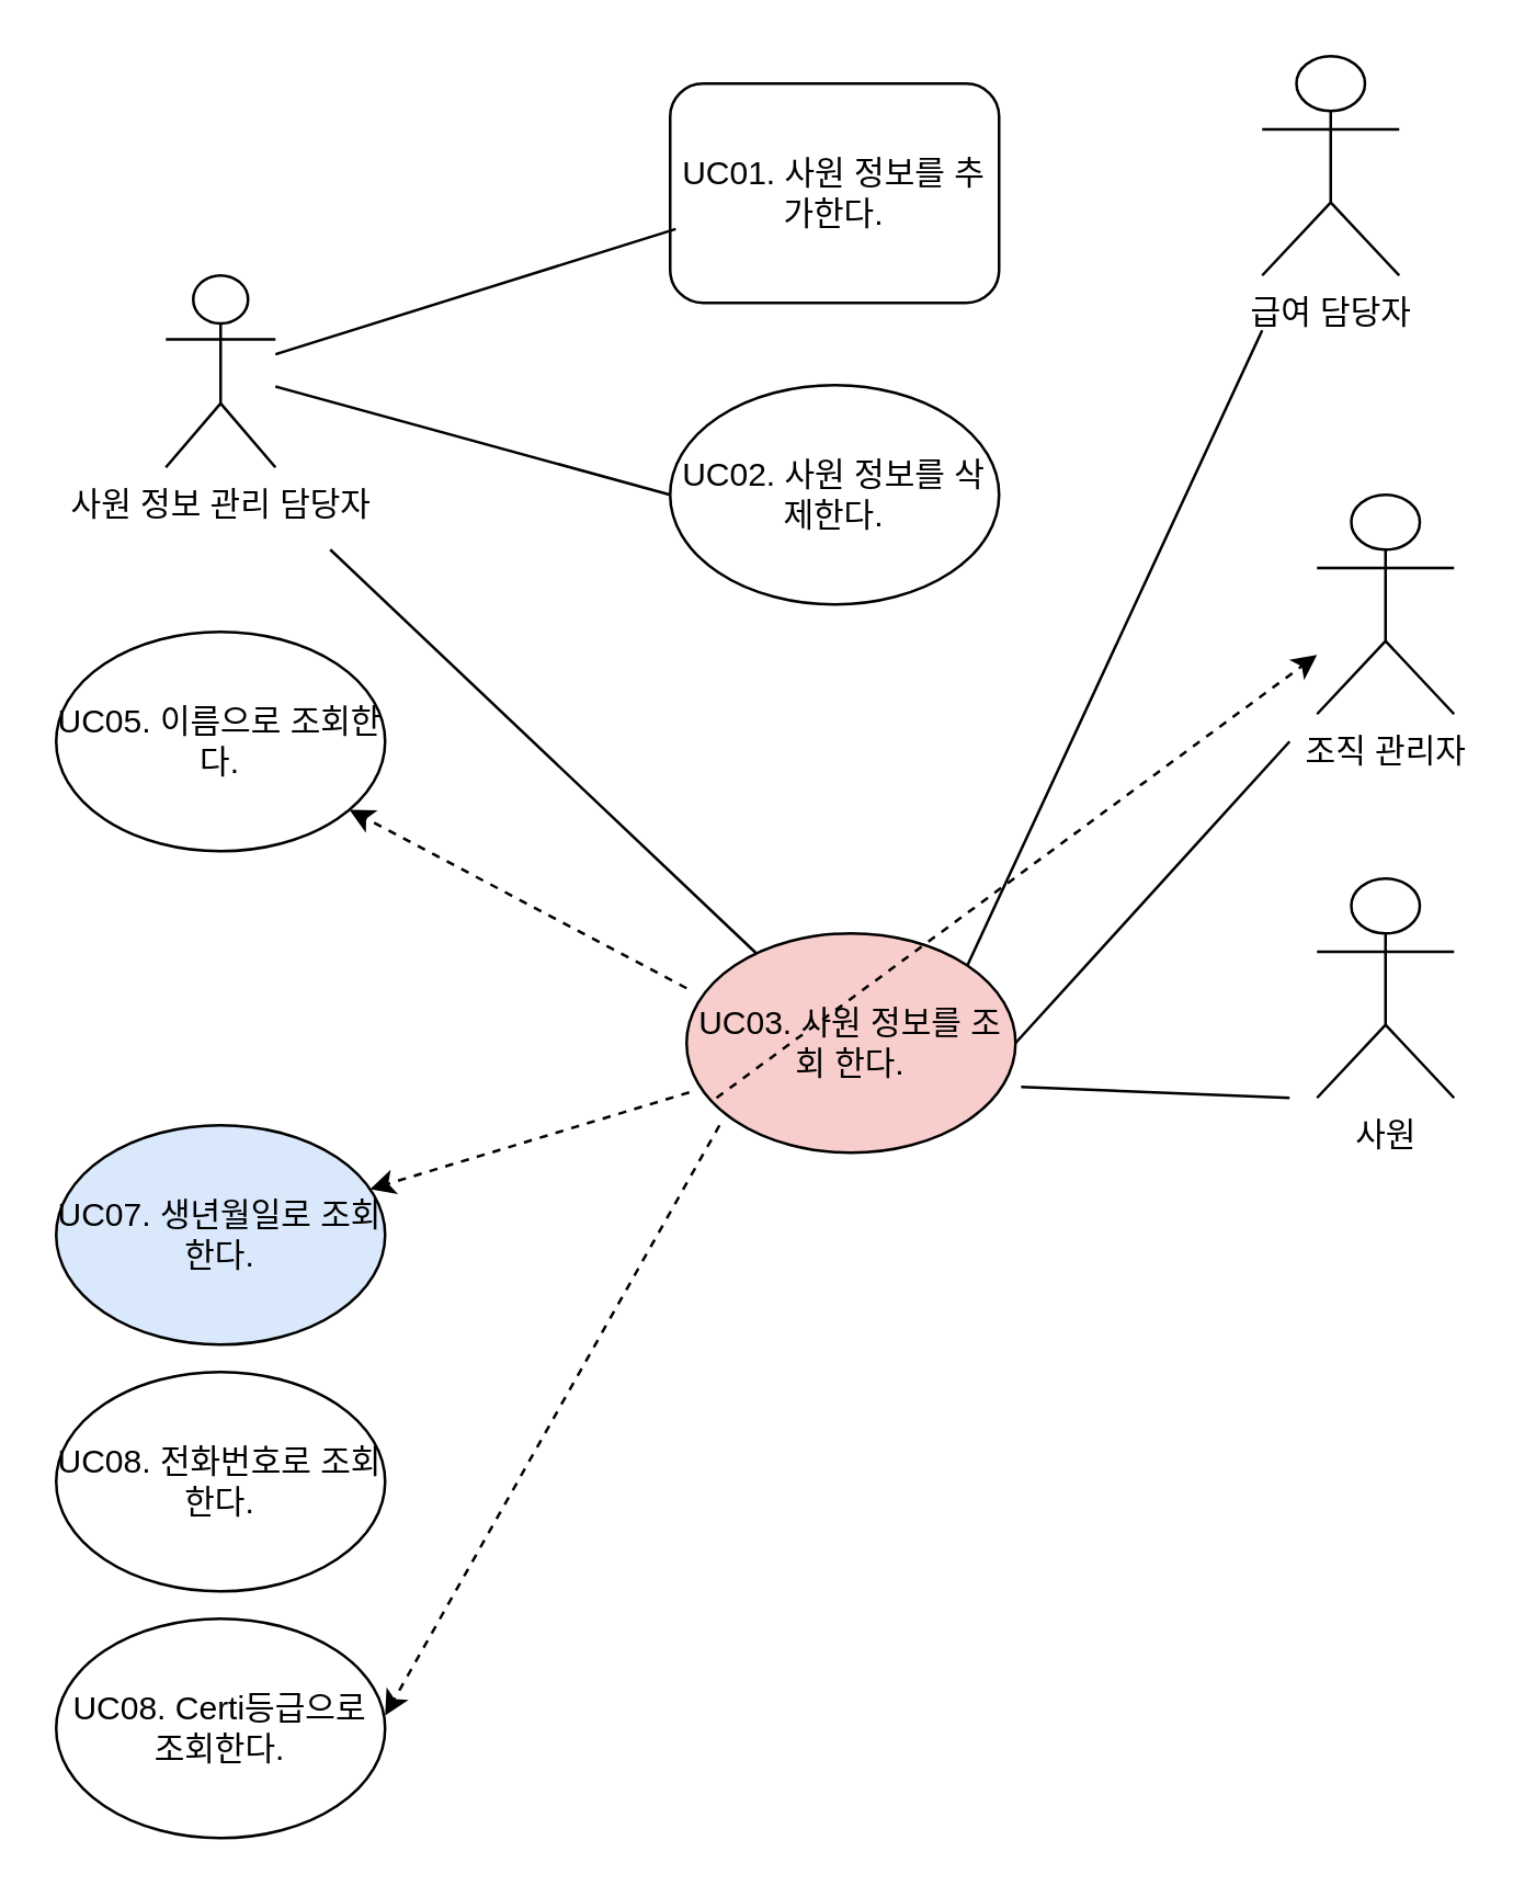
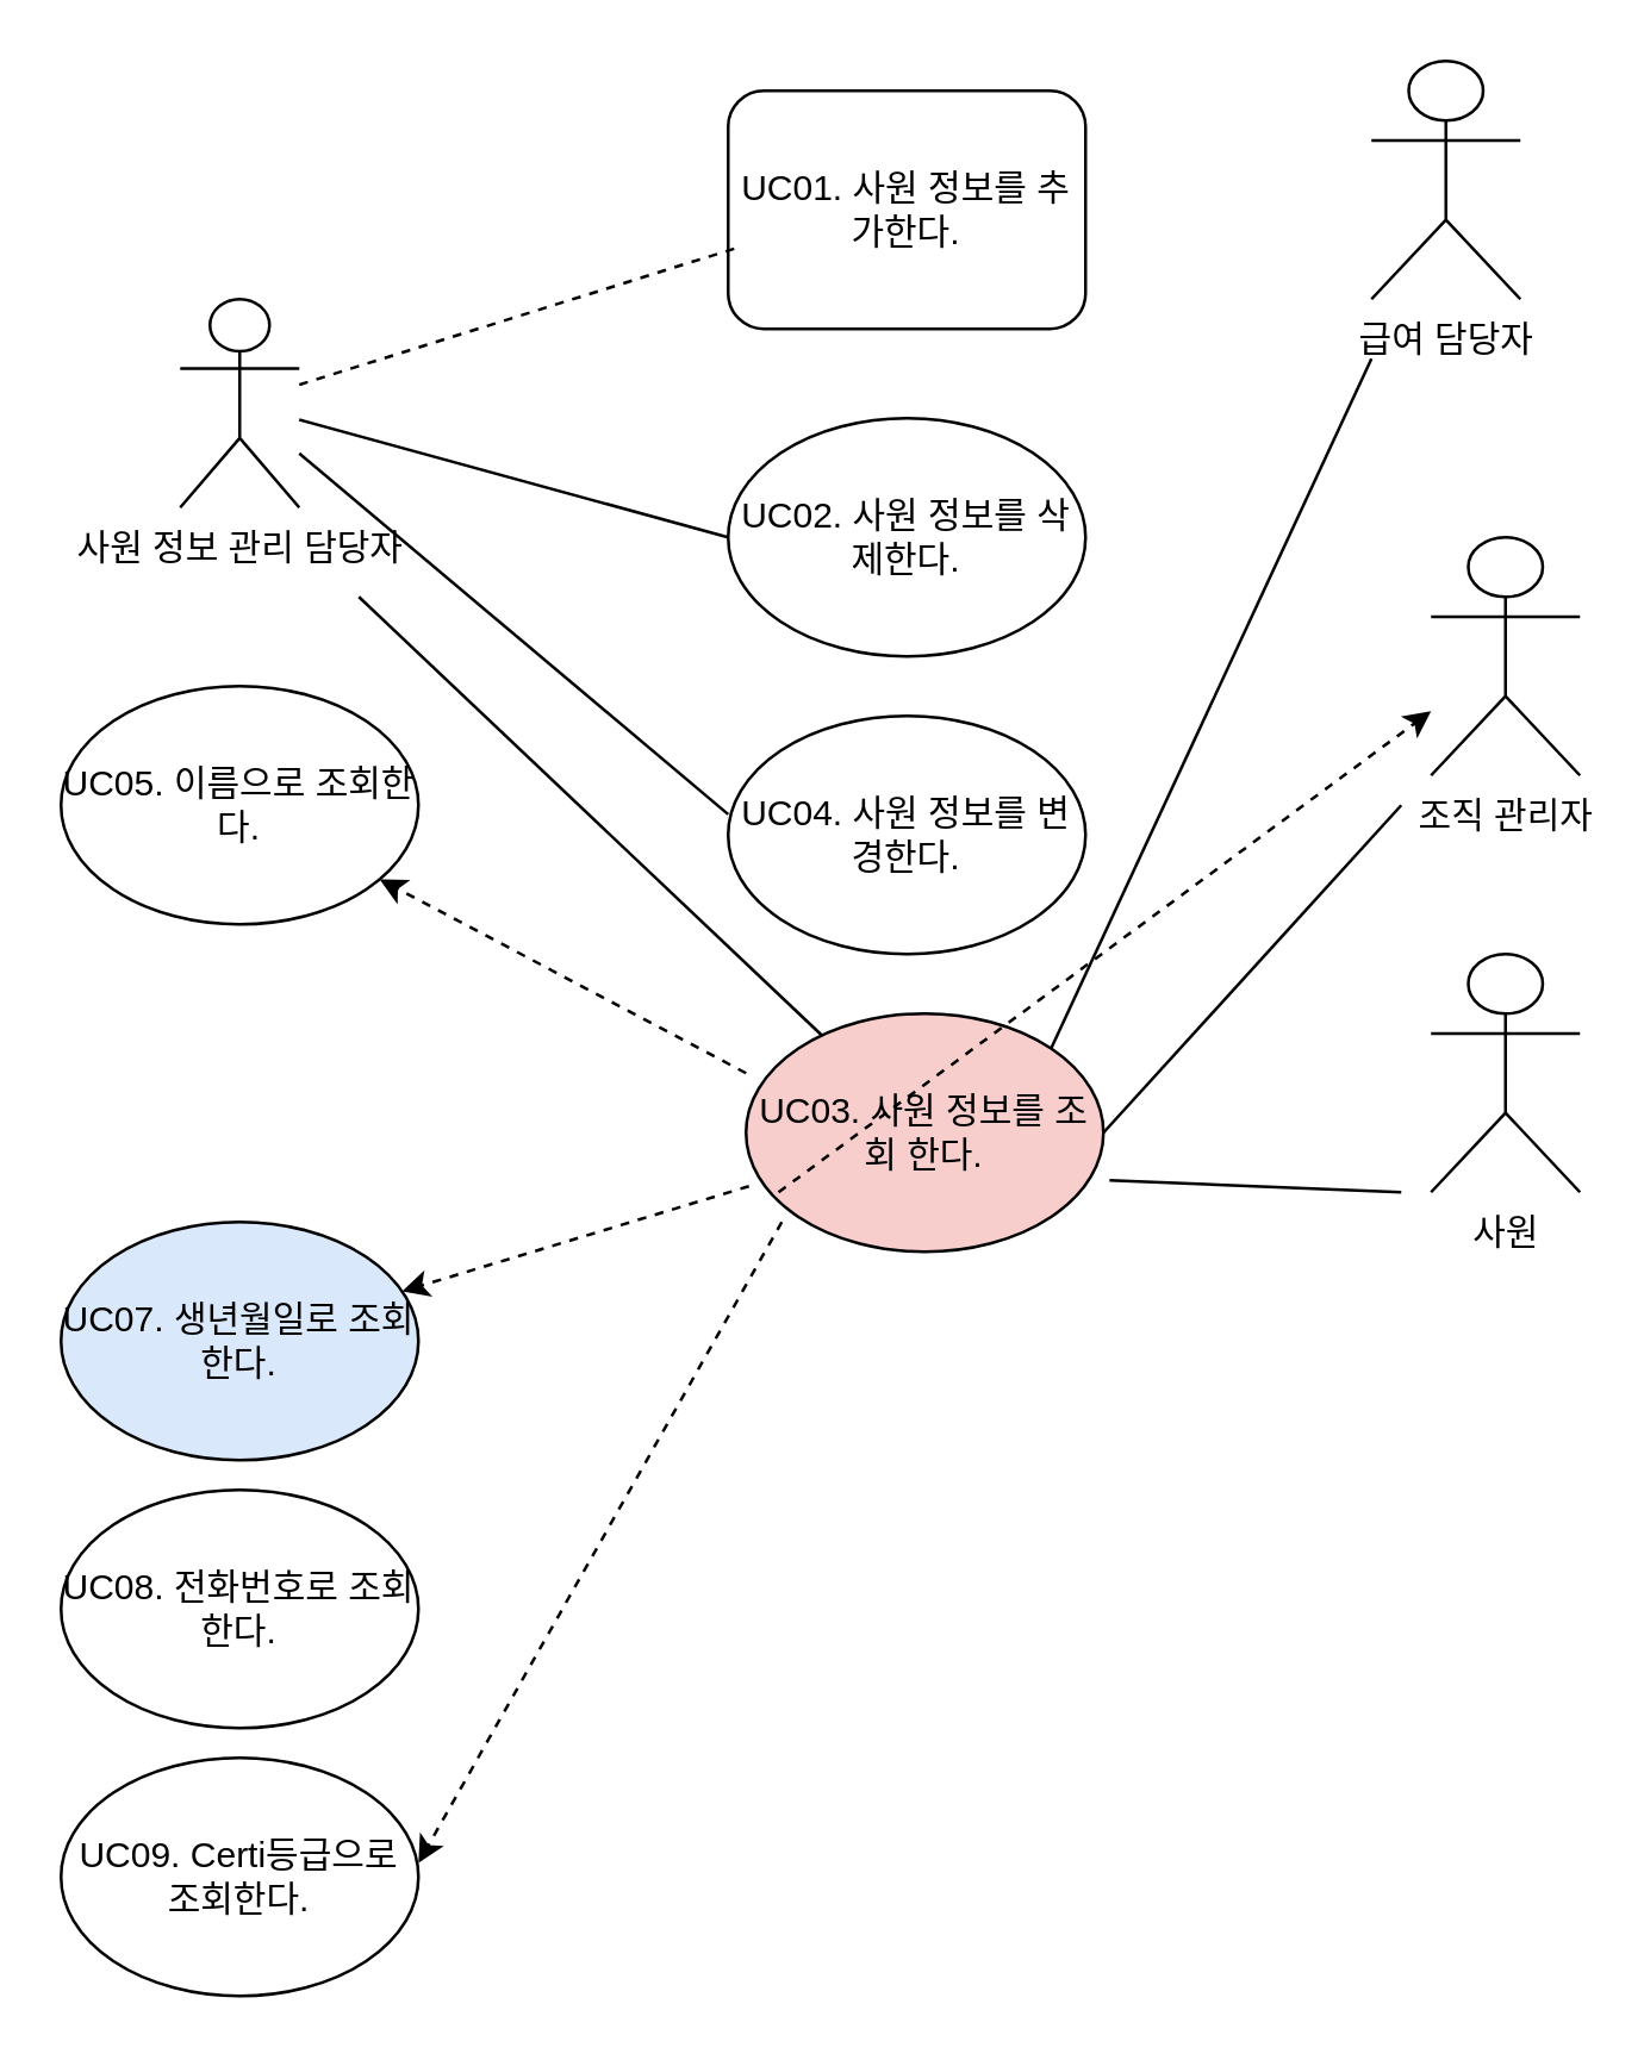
- <mxCell id="14" value="" style="endArrow=none;html=1;rounded=0;entryX=0.017;entryY=0.663;entryDx=0;entryDy=0;entryPerimeter=0;" parent="1" source="3" target="2" edge="1"><mxGeometry width="50" height="50" relative="1" as="geometry"><mxPoint x="300" y="220" as="sourcePoint" /><mxPoint x="350" y="170" as="targetPoint" /></mxGeometry></mxCell>
+ <mxCell id="14" value="" style="endArrow=none;html=1;rounded=0;entryX=0.017;entryY=0.663;entryDx=0;entryDy=0;entryPerimeter=0;dashed=1;" parent="1" source="3" target="2" edge="1"><mxGeometry width="50" height="50" relative="1" as="geometry"><mxPoint x="300" y="220" as="sourcePoint" /><mxPoint x="350" y="170" as="targetPoint" /></mxGeometry></mxCell>
+ <mxCell id="17" value="" style="endArrow=none;html=1;rounded=0;exitX=0;exitY=0.413;exitDx=0;exitDy=0;exitPerimeter=0;" parent="1" source="9" target="3" edge="1"><mxGeometry width="50" height="50" relative="1" as="geometry"><mxPoint x="300" y="220" as="sourcePoint" /><mxPoint x="350" y="170" as="targetPoint" /></mxGeometry></mxCell>
+ <mxCell id="9" value="UC04. 사원 정보를 변경한다." style="ellipse;whiteSpace=wrap;html=1;" parent="1" vertex="1"><mxGeometry x="244" y="240" width="120" height="80" as="geometry" /></mxCell>
- <mxCell id="22" value="UC08. Certi등급으로 조회한다." style="ellipse;whiteSpace=wrap;html=1;" vertex="1" parent="1"><mxGeometry x="20" y="590" width="120" height="80" as="geometry" /></mxCell>
+ <mxCell id="22" value="UC09. Certi등급으로 조회한다." style="ellipse;whiteSpace=wrap;html=1;" vertex="1" parent="1"><mxGeometry x="20" y="590" width="120" height="80" as="geometry" /></mxCell>
